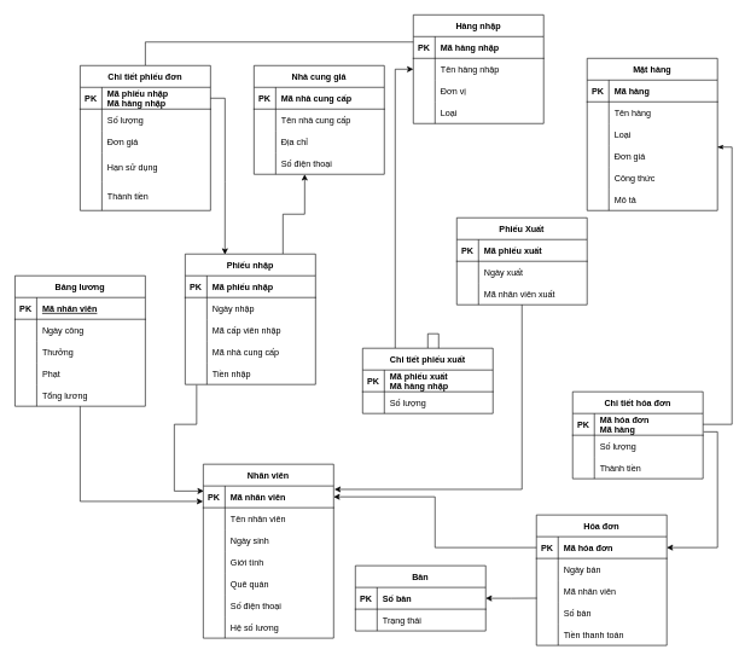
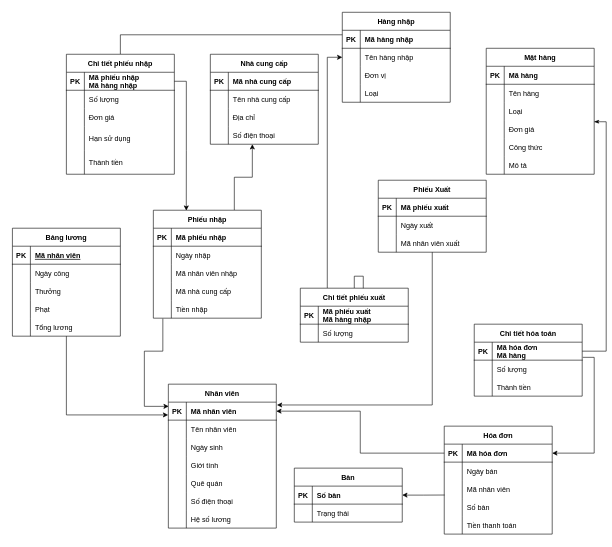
- <mxCell id="3" value="Chi tiết phiếu đơn" style="shape=table;startSize=30;container=1;collapsible=1;childLayout=tableLayout;fixedRows=1;rowLines=0;fontStyle=1;align=center;resizeLast=1;" parent="1" vertex="1"><mxGeometry x="110" y="90" width="180" height="200" as="geometry"><mxRectangle x="190" y="240" width="150" height="30" as="alternateBounds" /></mxGeometry></mxCell>
+ <mxCell id="3" value="Chi tiết phiếu nhập" style="shape=table;startSize=30;container=1;collapsible=1;childLayout=tableLayout;fixedRows=1;rowLines=0;fontStyle=1;align=center;resizeLast=1;" parent="1" vertex="1"><mxGeometry x="110" y="90" width="180" height="200" as="geometry"><mxRectangle x="190" y="240" width="150" height="30" as="alternateBounds" /></mxGeometry></mxCell>
- <mxCell id="19" value="Nhà cung giá" style="shape=table;startSize=30;container=1;collapsible=1;childLayout=tableLayout;fixedRows=1;rowLines=0;fontStyle=1;align=center;resizeLast=1;" parent="1" vertex="1"><mxGeometry x="350" y="90" width="180" height="150" as="geometry" /></mxCell>
+ <mxCell id="19" value="Nhà cung cấp" style="shape=table;startSize=30;container=1;collapsible=1;childLayout=tableLayout;fixedRows=1;rowLines=0;fontStyle=1;align=center;resizeLast=1;" parent="1" vertex="1"><mxGeometry x="350" y="90" width="180" height="150" as="geometry" /></mxCell>
- <mxCell id="72" value="Mã cấp viên nhập" style="shape=partialRectangle;connectable=0;fillColor=none;top=0;left=0;bottom=0;right=0;align=left;spacingLeft=6;overflow=hidden;" parent="70" vertex="1"><mxGeometry x="30" width="150" height="30" as="geometry"><mxRectangle width="150" height="30" as="alternateBounds" /></mxGeometry></mxCell>
+ <mxCell id="72" value="Mã nhân viên nhập" style="shape=partialRectangle;connectable=0;fillColor=none;top=0;left=0;bottom=0;right=0;align=left;spacingLeft=6;overflow=hidden;" parent="70" vertex="1"><mxGeometry x="30" width="150" height="30" as="geometry"><mxRectangle width="150" height="30" as="alternateBounds" /></mxGeometry></mxCell>
- <mxCell id="164" value="Chi tiết hóa đơn" style="shape=table;startSize=30;container=1;collapsible=1;childLayout=tableLayout;fixedRows=1;rowLines=0;fontStyle=1;align=center;resizeLast=1;" parent="1" vertex="1"><mxGeometry x="790" y="540" width="180" height="120" as="geometry" /></mxCell>
+ <mxCell id="164" value="Chi tiết hóa toán" style="shape=table;startSize=30;container=1;collapsible=1;childLayout=tableLayout;fixedRows=1;rowLines=0;fontStyle=1;align=center;resizeLast=1;" parent="1" vertex="1"><mxGeometry x="790" y="540" width="180" height="120" as="geometry" /></mxCell>
